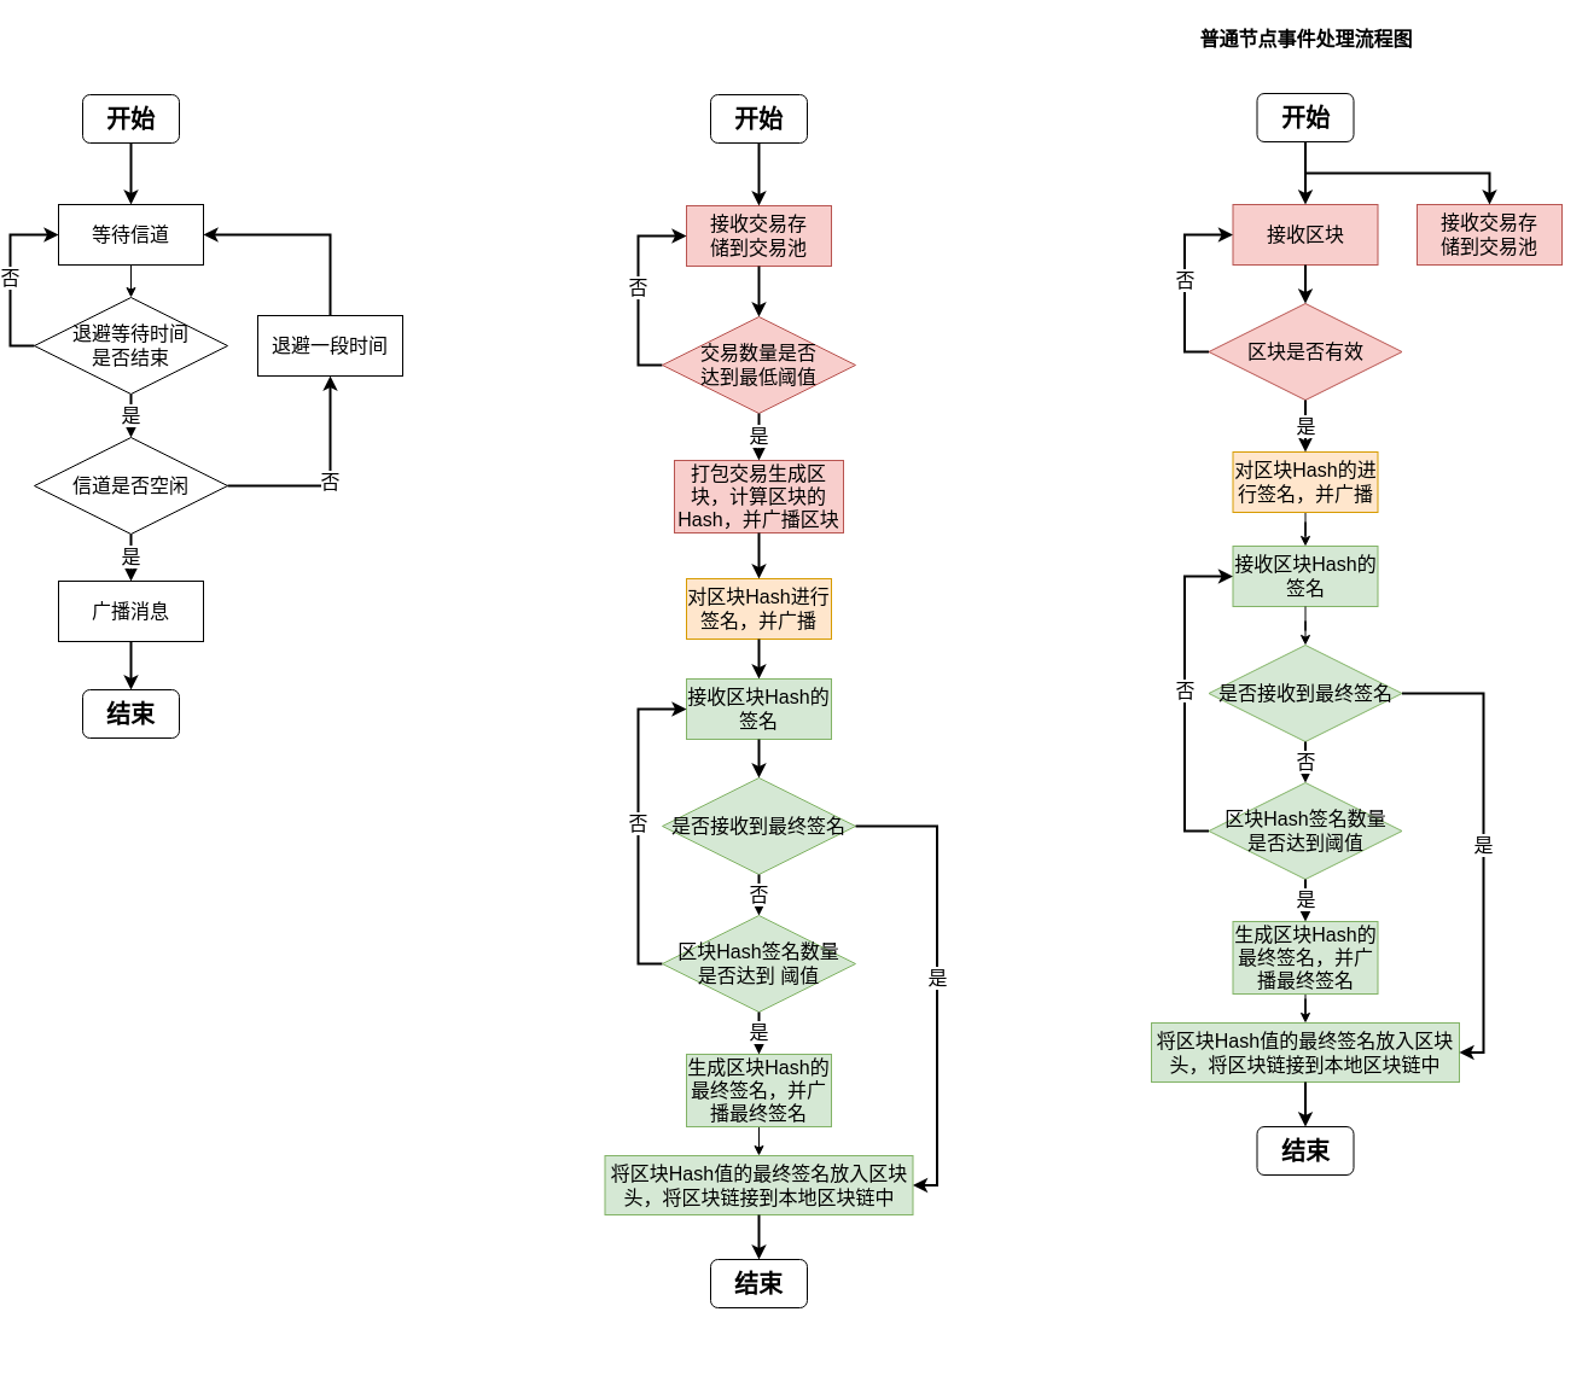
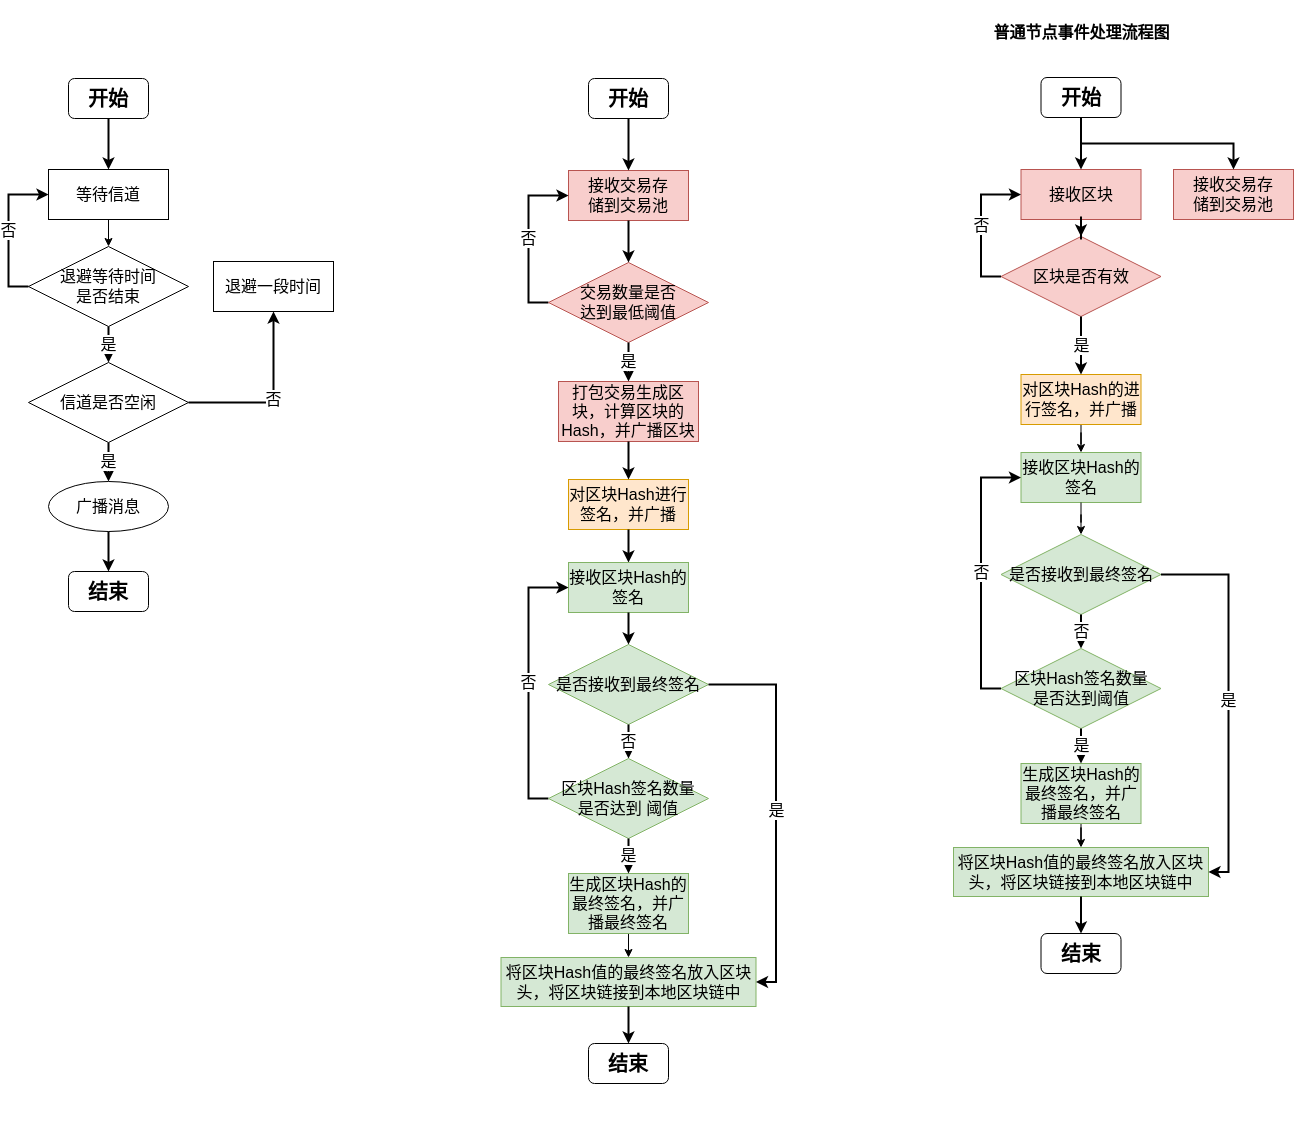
- <mxCell id="20" style="edgeStyle=orthogonalEdgeStyle;rounded=0;orthogonalLoop=1;jettySize=auto;html=1;exitX=0.5;exitY=0;exitDx=0;exitDy=0;entryX=1;entryY=0.5;entryDx=0;entryDy=0;fontSize=16;strokeWidth=2;" parent="5" source="14" target="17" edge="1"><mxGeometry relative="1" as="geometry" /></mxCell>
- <mxCell id="49" value="区块是否有效" style="rhombus;whiteSpace=wrap;html=1;fontSize=16;rounded=0;fillColor=#f8cecc;strokeColor=#b85450;" vertex="1" parent="1"><mxGeometry x="992.5" y="251" width="160" height="80" as="geometry" /></mxCell>
+ <mxCell id="49" value="区块是否有效" style="rhombus;whiteSpace=wrap;html=1;fontSize=16;rounded=0;fillColor=#f8cecc;strokeColor=#b85450;" vertex="1" parent="1"><mxGeometry x="992.5" y="236" width="160" height="80" as="geometry" /></mxCell>
- <mxCell id="10" value="广播消息" style="whiteSpace=wrap;html=1;fontSize=16;" parent="5" vertex="1"><mxGeometry x="20" y="403" width="120" height="50" as="geometry" /></mxCell>
+ <mxCell id="10" value="广播消息" style="ellipse;whiteSpace=wrap;html=1;fontSize=16;" parent="5" vertex="1"><mxGeometry x="20" y="403" width="120" height="50" as="geometry" /></mxCell>
